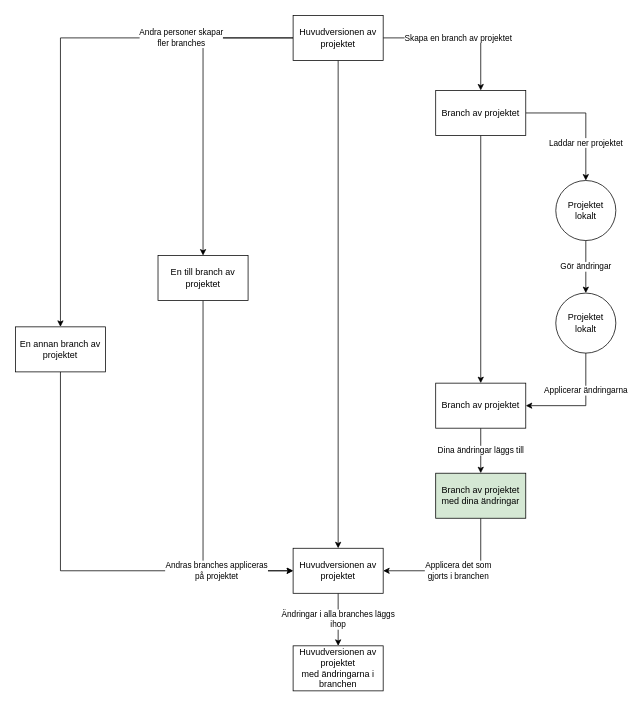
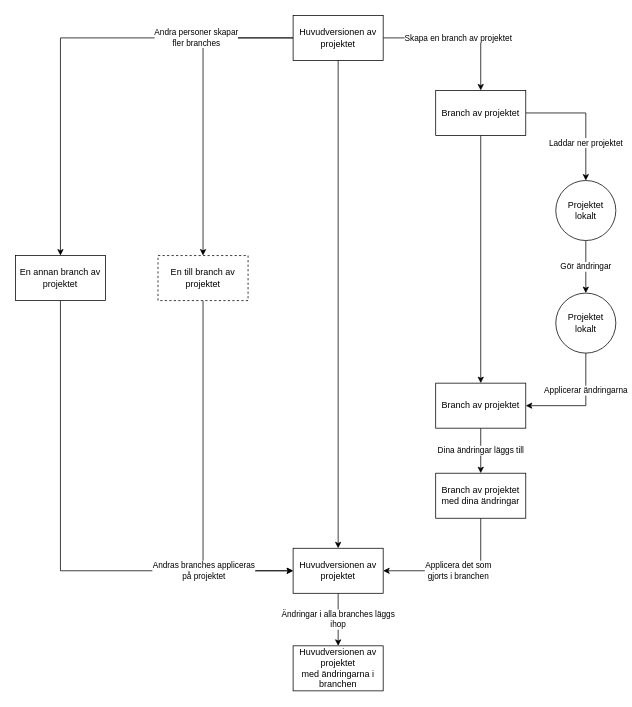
- <mxCell id="22" value="En till branch av projektet" style="rounded=0;whiteSpace=wrap;html=1;" vertex="1" parent="1"><mxGeometry x="210" y="340" width="120" height="60" as="geometry" /></mxCell>
+ <mxCell id="22" value="En till branch av projektet" style="rounded=0;whiteSpace=wrap;html=1;dashed=1;" vertex="1" parent="1"><mxGeometry x="210" y="340" width="120" height="60" as="geometry" /></mxCell>
- <mxCell id="24" value="En annan branch av projektet" style="rounded=0;whiteSpace=wrap;html=1;" vertex="1" parent="1"><mxGeometry x="20" y="435" width="120" height="60" as="geometry" /></mxCell>
+ <mxCell id="24" value="En annan branch av projektet" style="rounded=0;whiteSpace=wrap;html=1;" vertex="1" parent="1"><mxGeometry x="20" y="340" width="120" height="60" as="geometry" /></mxCell>
- <mxCell id="12" value="Branch av projektet&lt;br&gt;med dina ändringar" style="rounded=0;whiteSpace=wrap;html=1;fillColor=#d5e8d4;" vertex="1" parent="1"><mxGeometry x="580" y="630" width="120" height="60" as="geometry" /></mxCell>
+ <mxCell id="12" value="Branch av projektet&lt;br&gt;med dina ändringar" style="rounded=0;whiteSpace=wrap;html=1;" vertex="1" parent="1"><mxGeometry x="580" y="630" width="120" height="60" as="geometry" /></mxCell>
